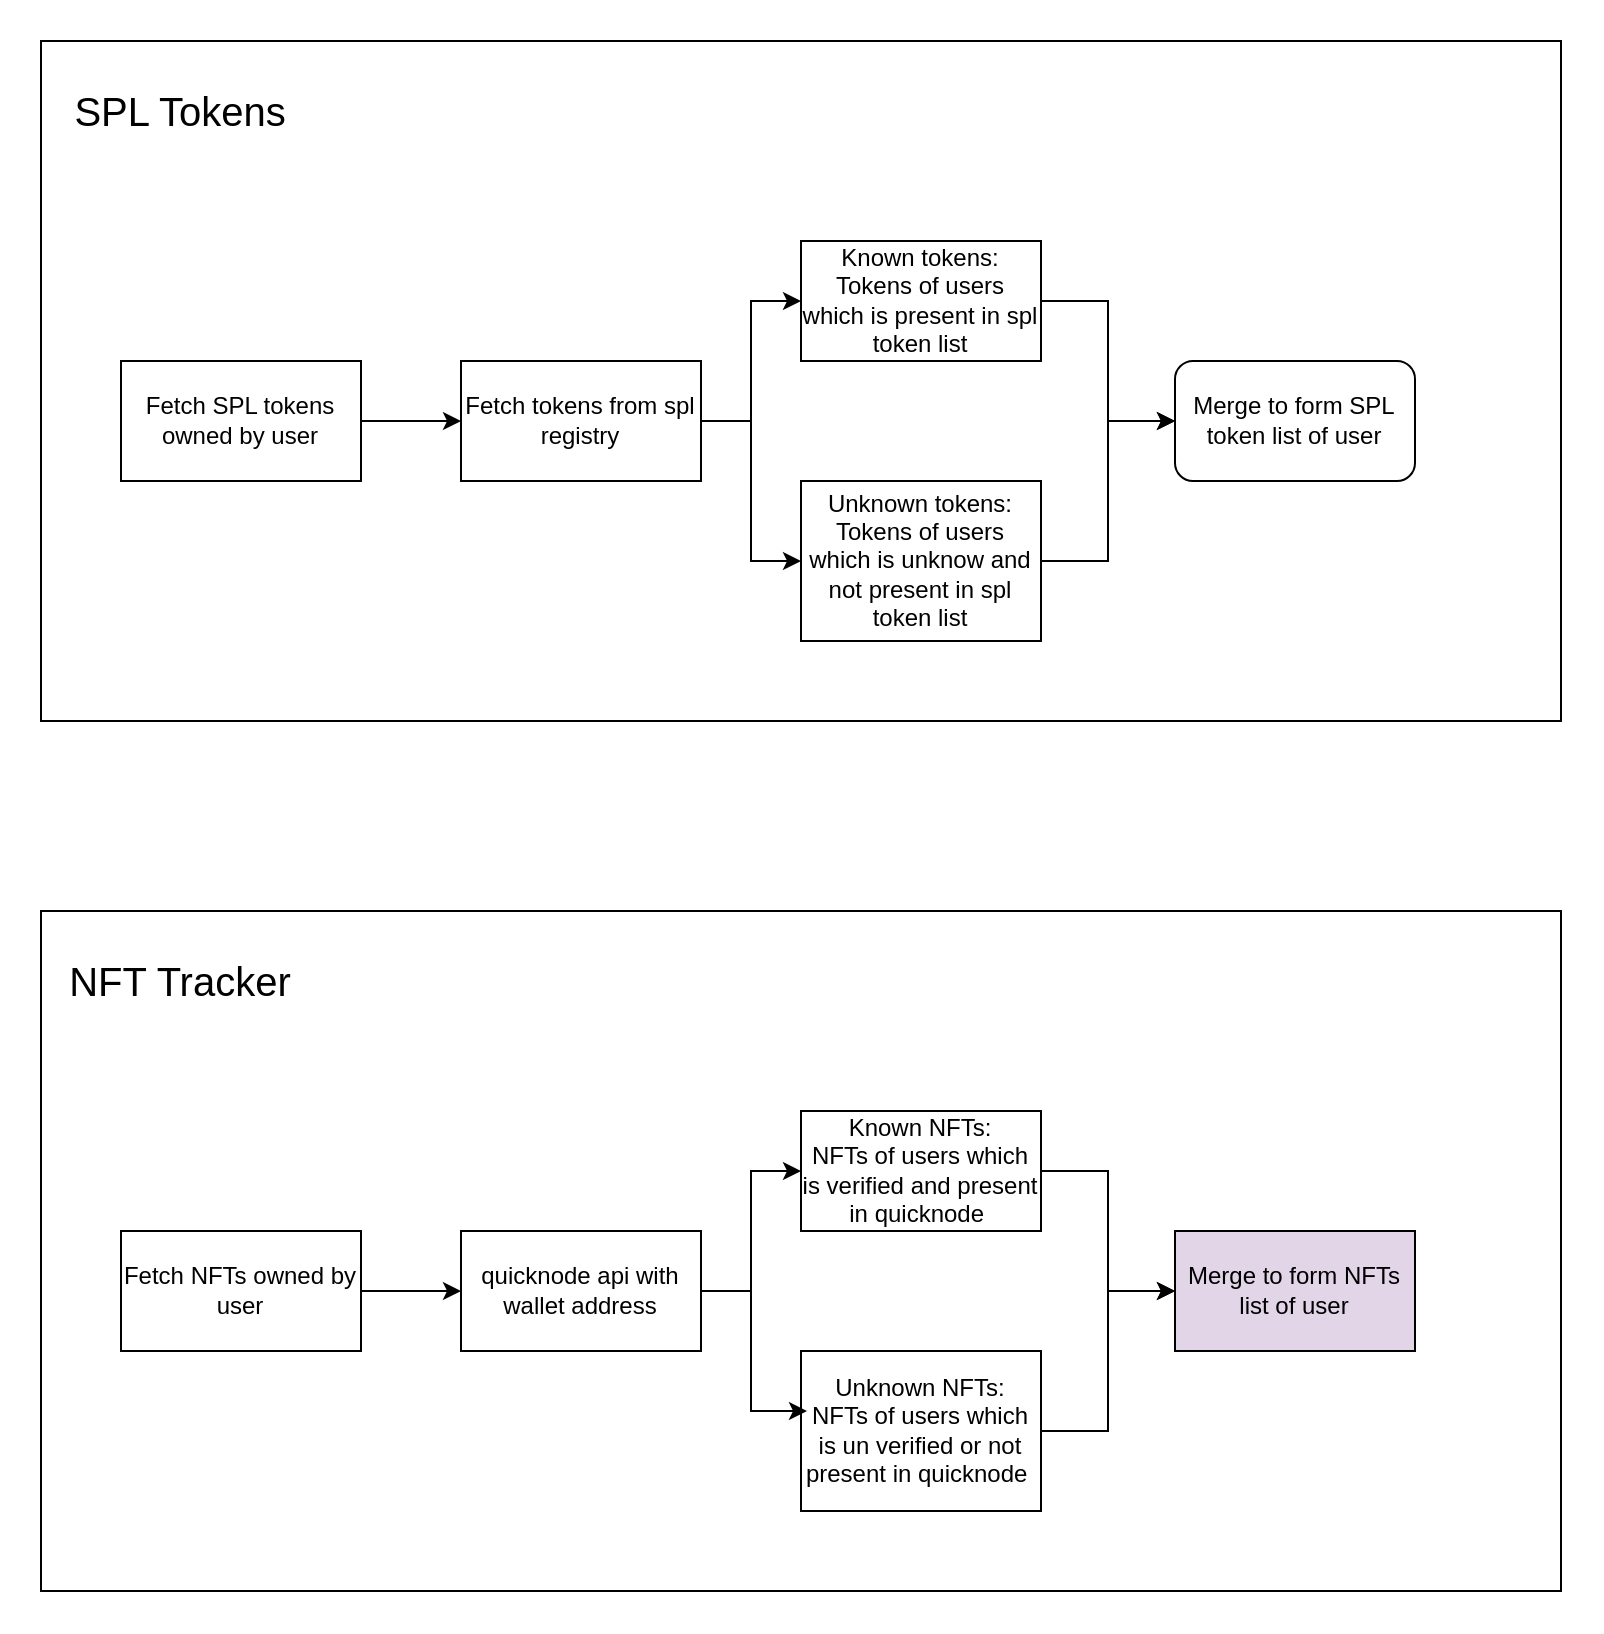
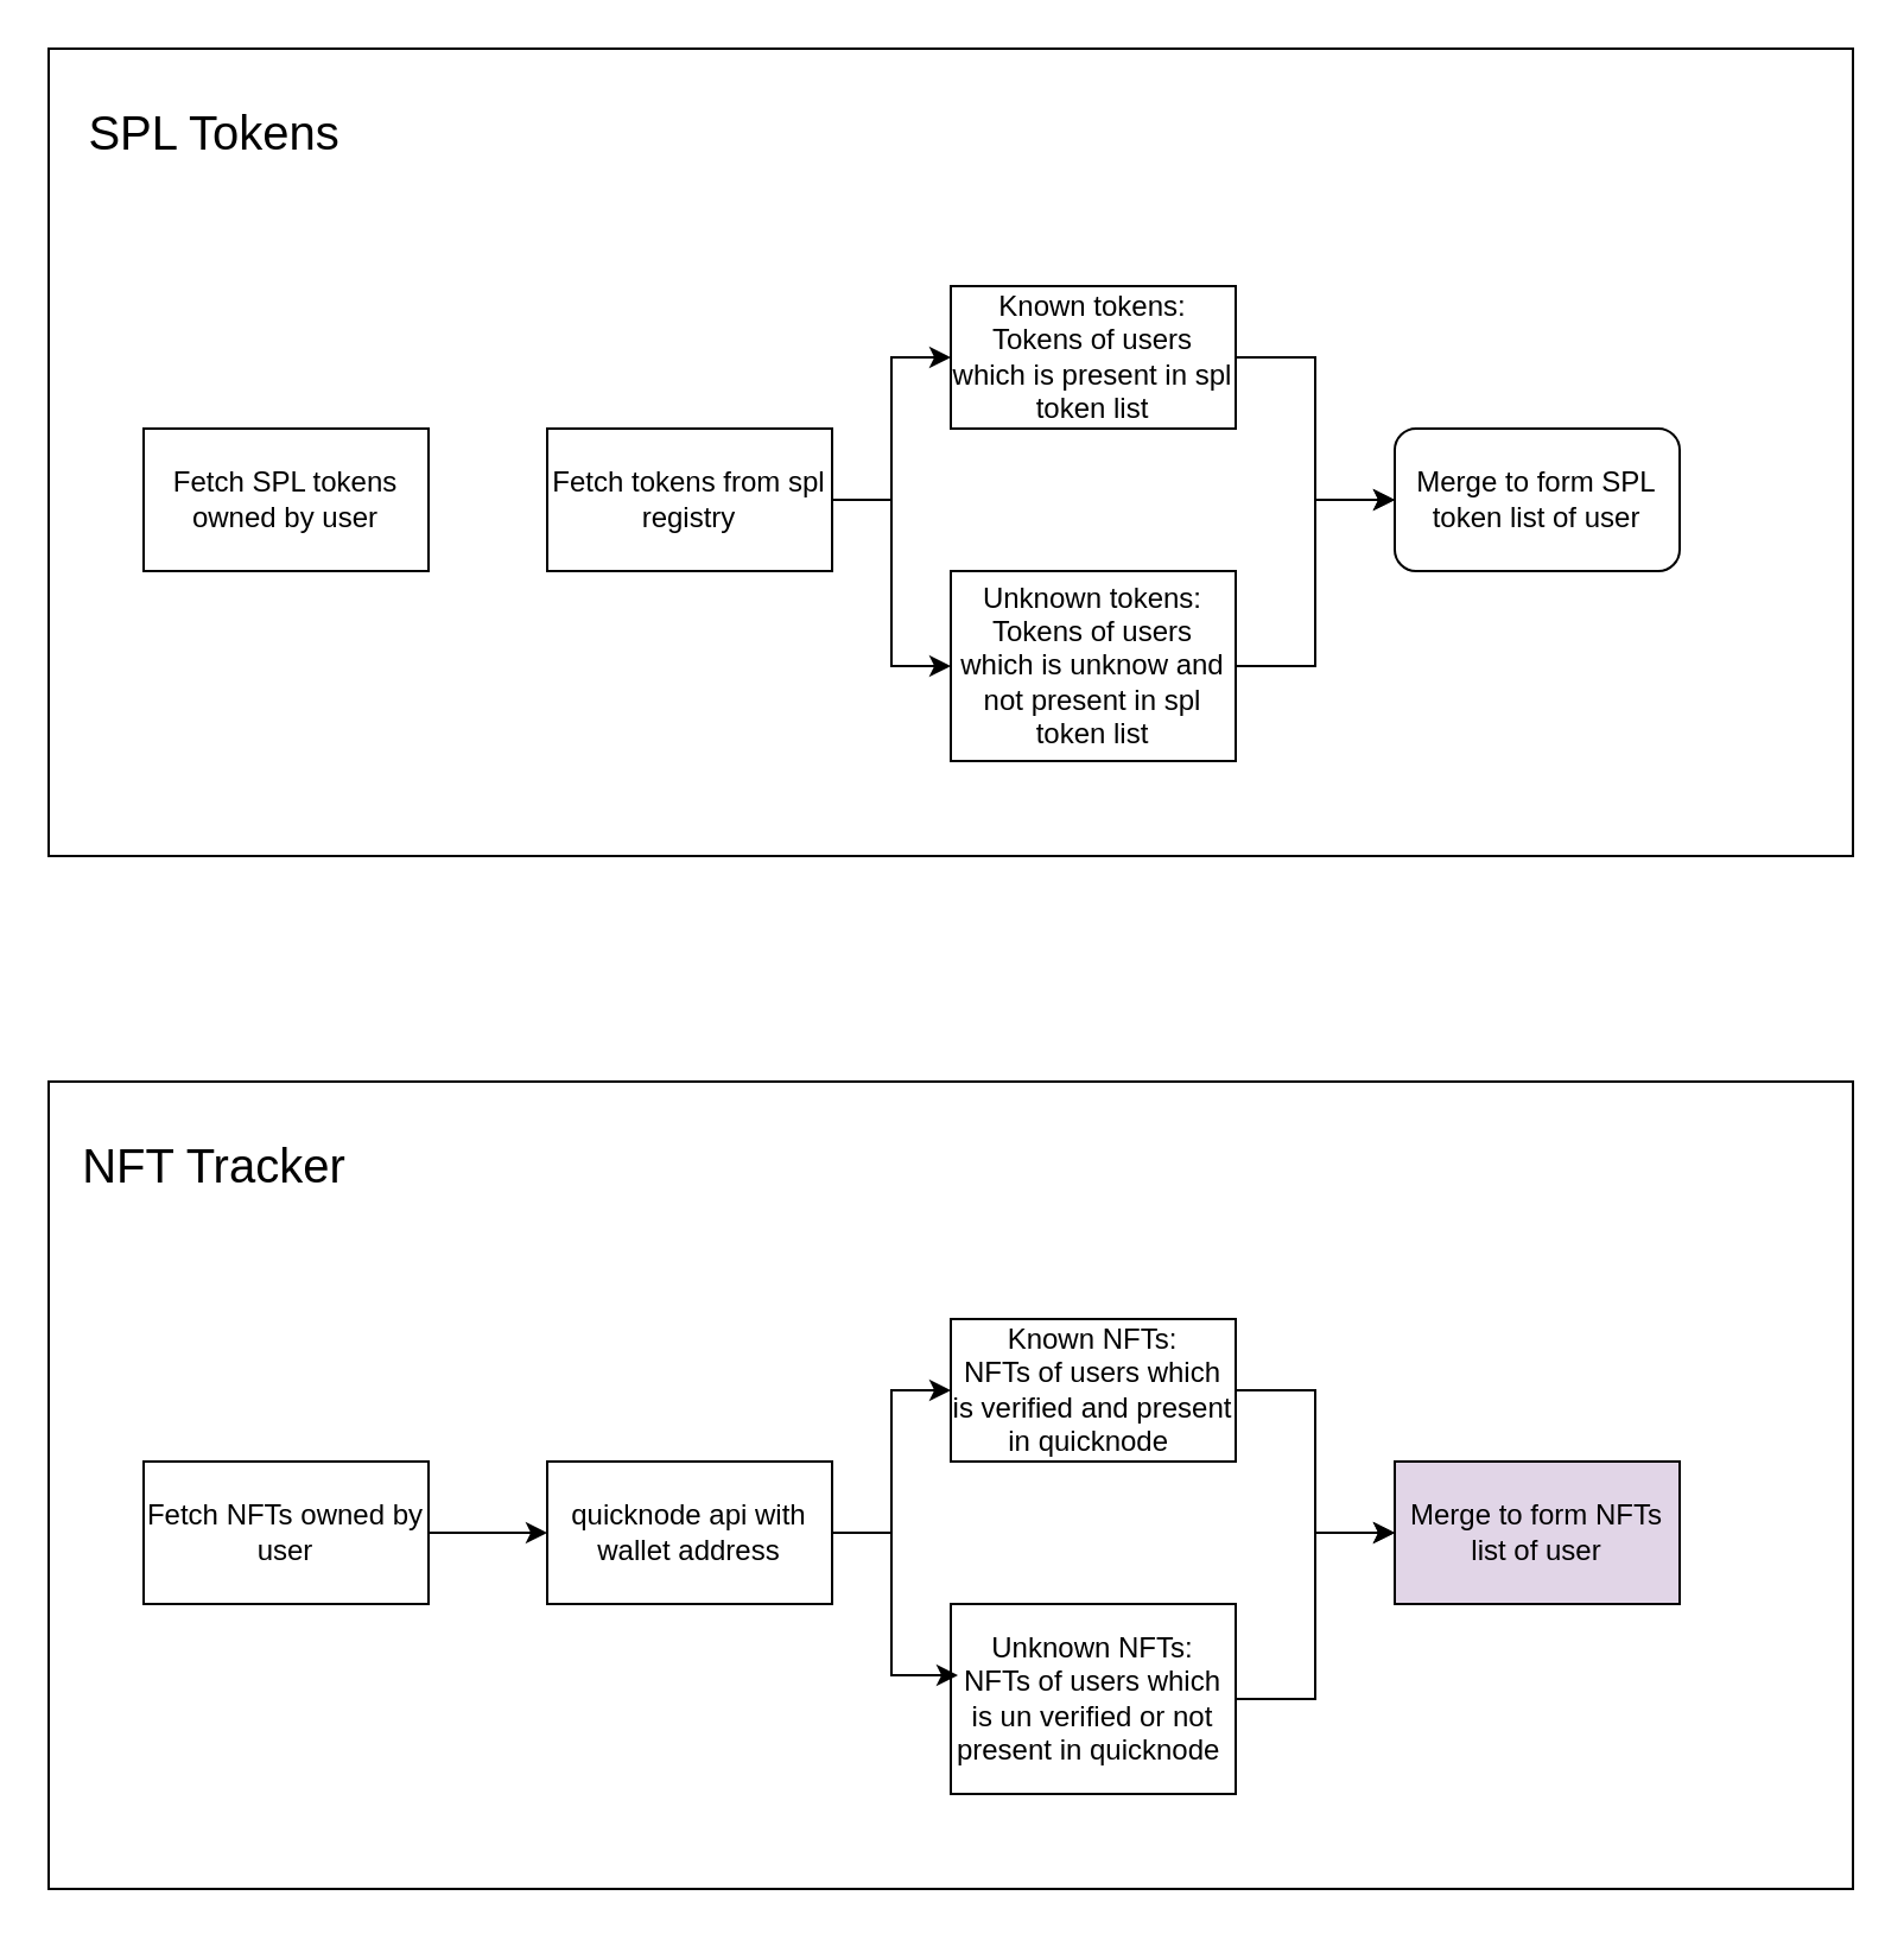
- <mxCell id="4" style="edgeStyle=orthogonalEdgeStyle;rounded=0;orthogonalLoop=1;jettySize=auto;html=1;entryX=0;entryY=0.5;entryDx=0;entryDy=0;" edge="1" parent="1" source="5" target="8"><mxGeometry relative="1" as="geometry" /></mxCell>
